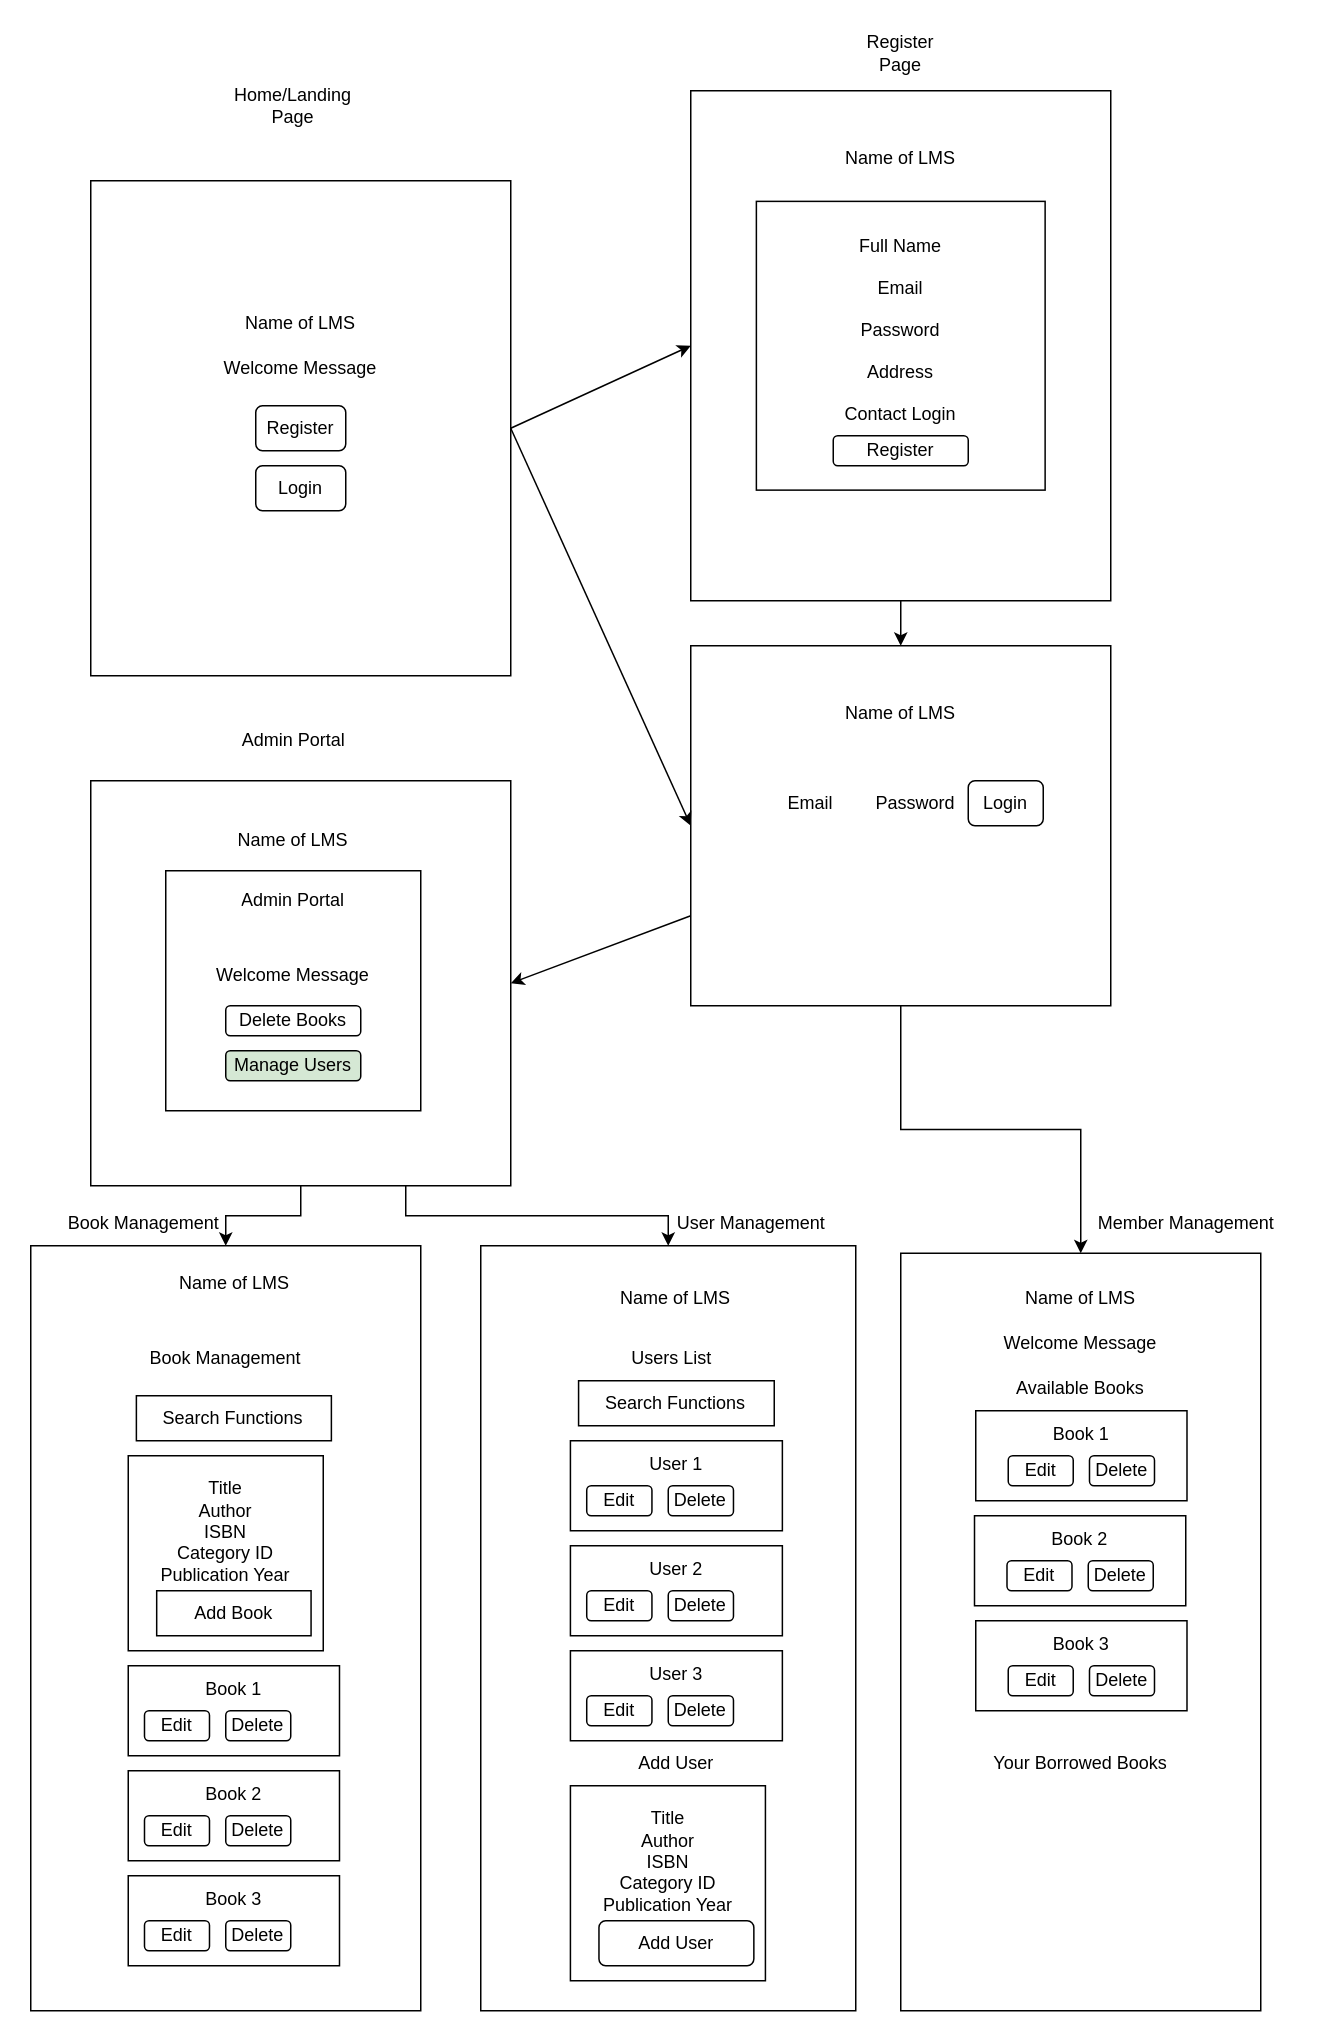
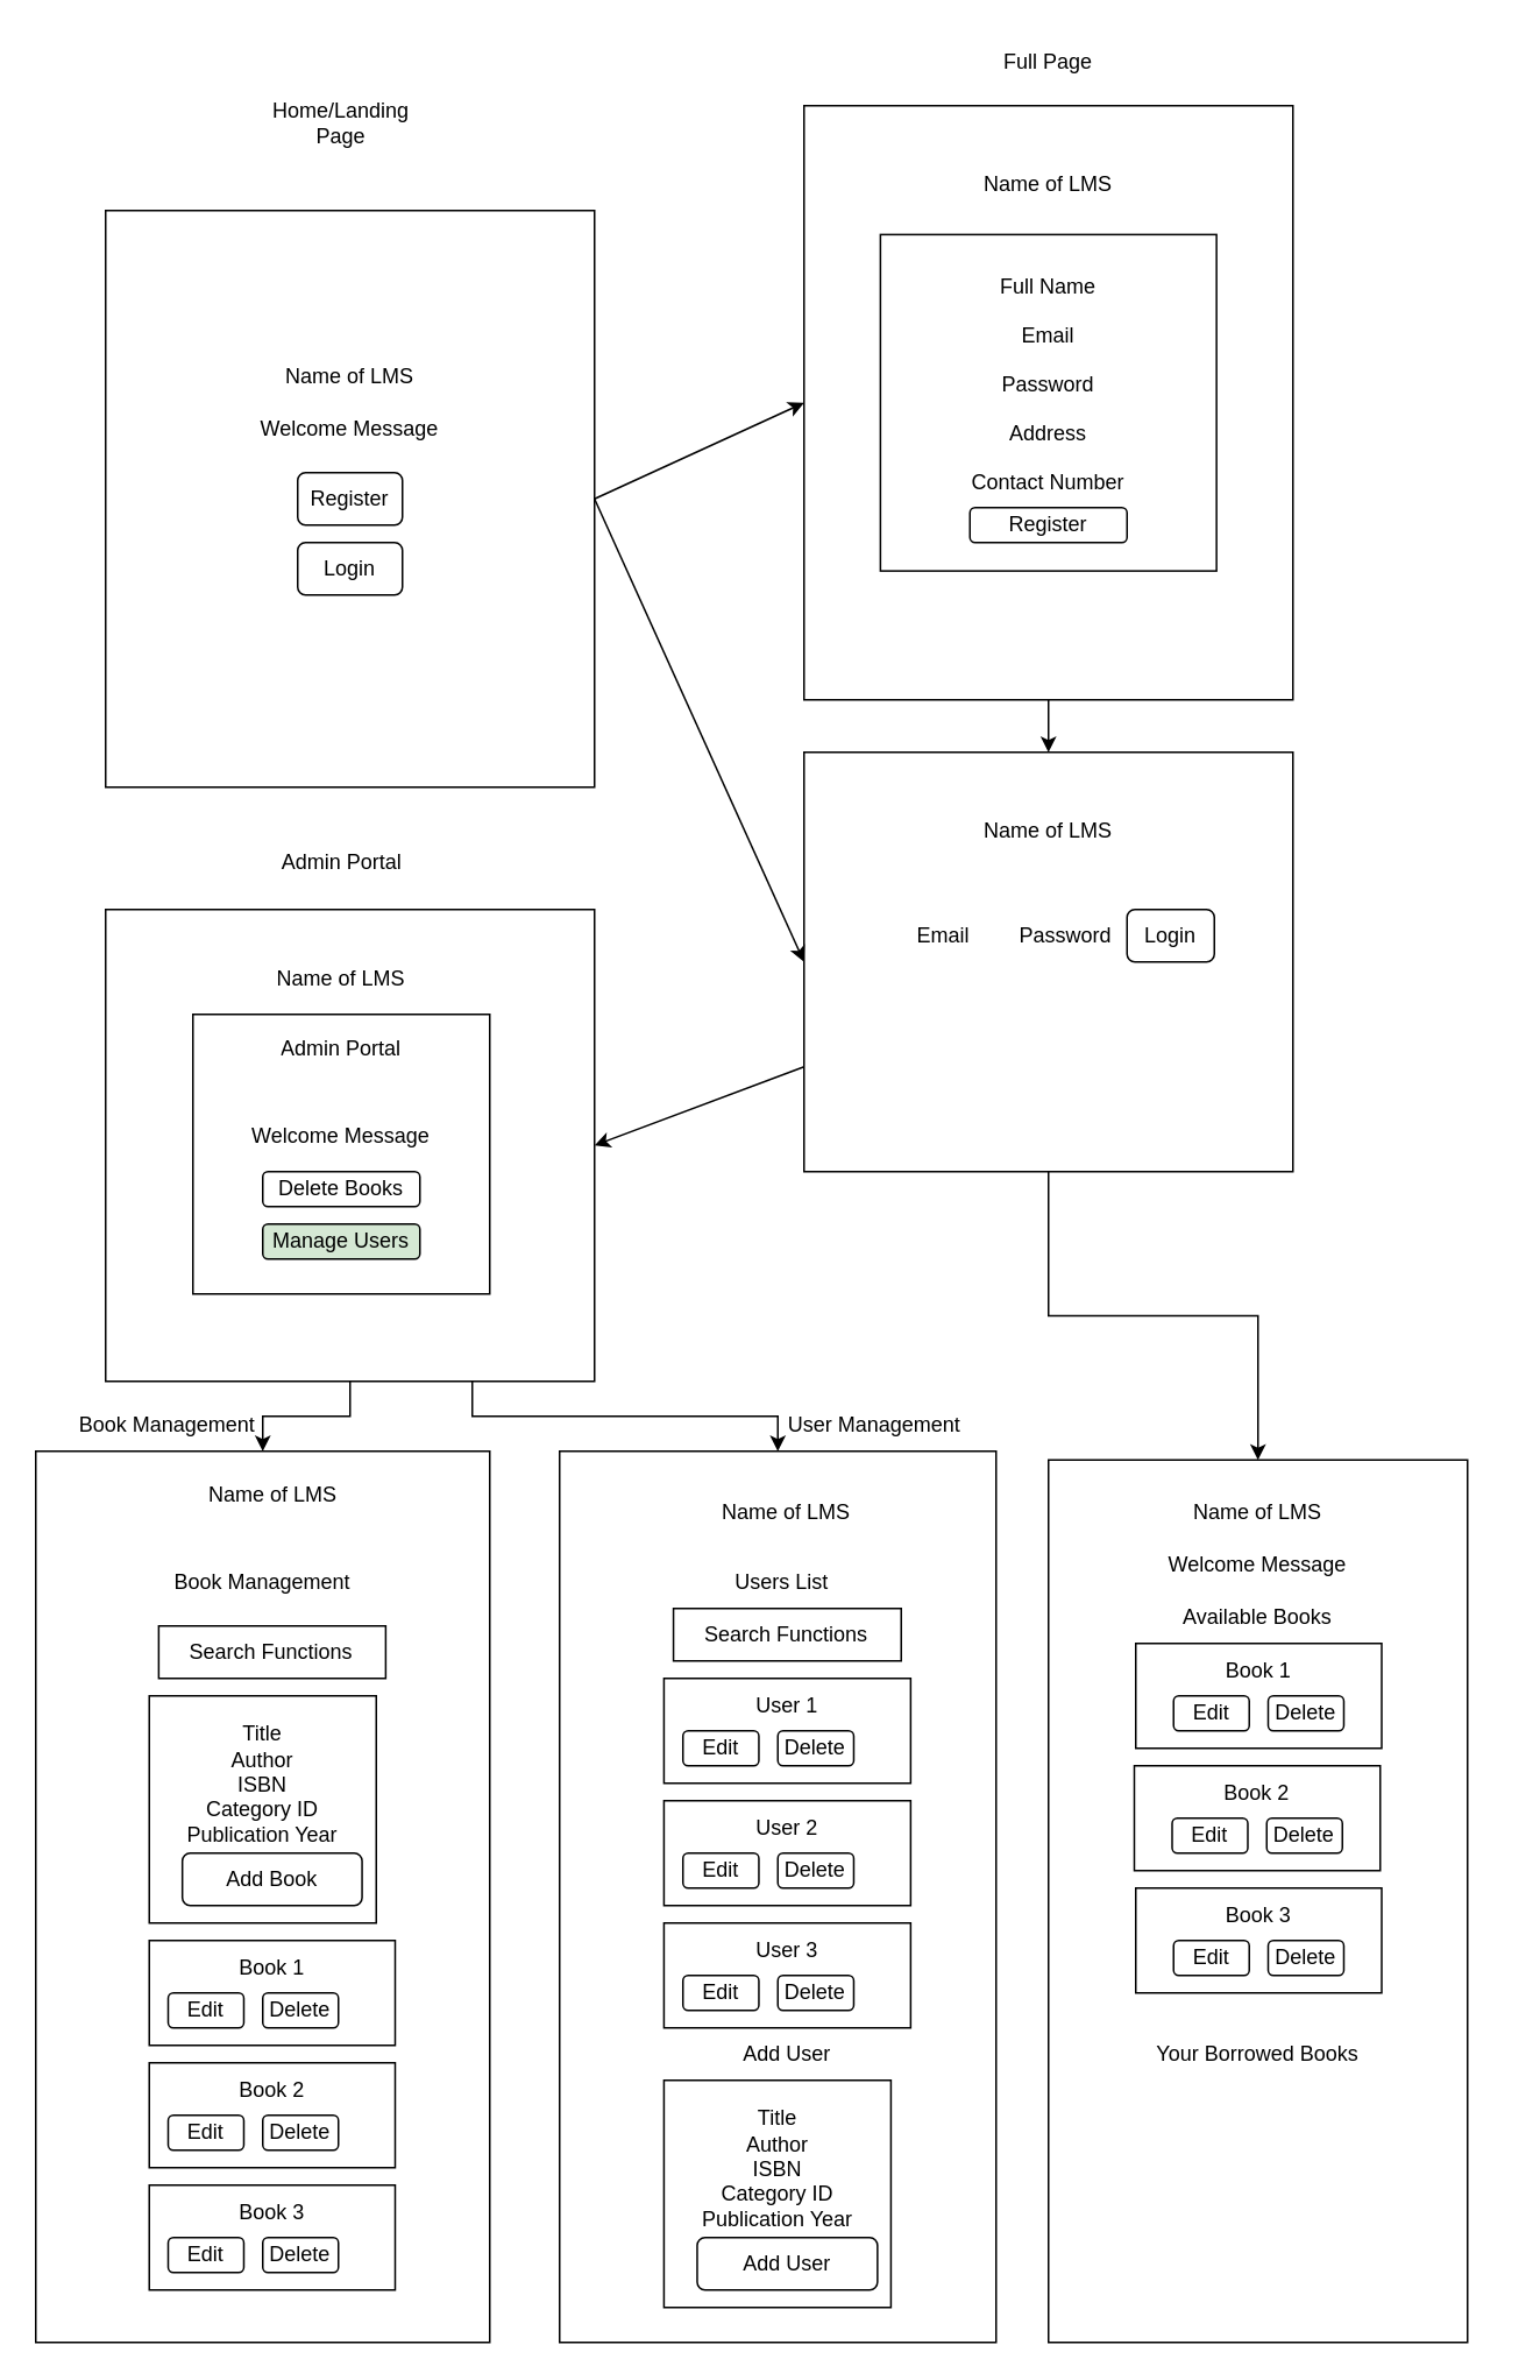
- <mxCell id="12" value="Register Page" style="text;strokeColor=none;align=center;fillColor=none;html=1;verticalAlign=middle;whiteSpace=wrap;rounded=0;" vertex="1" parent="1"><mxGeometry x="570" y="20" width="60" height="30" as="geometry" /></mxCell>
+ <mxCell id="12" value="Full Page" style="text;strokeColor=none;align=center;fillColor=none;html=1;verticalAlign=middle;whiteSpace=wrap;rounded=0;" vertex="1" parent="1"><mxGeometry x="570" y="20" width="60" height="30" as="geometry" /></mxCell>
- <mxCell id="24" value="Contact Login" style="text;strokeColor=none;align=center;fillColor=none;html=1;verticalAlign=middle;whiteSpace=wrap;rounded=0;" vertex="1" parent="19"><mxGeometry y="112" width="100" height="28" as="geometry" /></mxCell>
+ <mxCell id="24" value="Contact Number" style="text;strokeColor=none;align=center;fillColor=none;html=1;verticalAlign=middle;whiteSpace=wrap;rounded=0;" vertex="1" parent="19"><mxGeometry y="112" width="100" height="28" as="geometry" /></mxCell>
- <mxCell id="117" value="Member Management" style="text;html=1;align=center;verticalAlign=middle;resizable=0;points=[];autosize=1;strokeColor=none;fillColor=none;" vertex="1" parent="1"><mxGeometry x="720" y="800" width="140" height="30" as="geometry" /></mxCell>
- <mxCell id="86" value="Add Book" style="whiteSpace=wrap;html=1;rounded=0;" vertex="1" parent="84"><mxGeometry x="18.958" y="90" width="102.917" height="30" as="geometry" /></mxCell>
+ <mxCell id="86" value="Add Book" style="rounded=1;whiteSpace=wrap;html=1;" vertex="1" parent="84"><mxGeometry x="18.958" y="90" width="102.917" height="30" as="geometry" /></mxCell>
